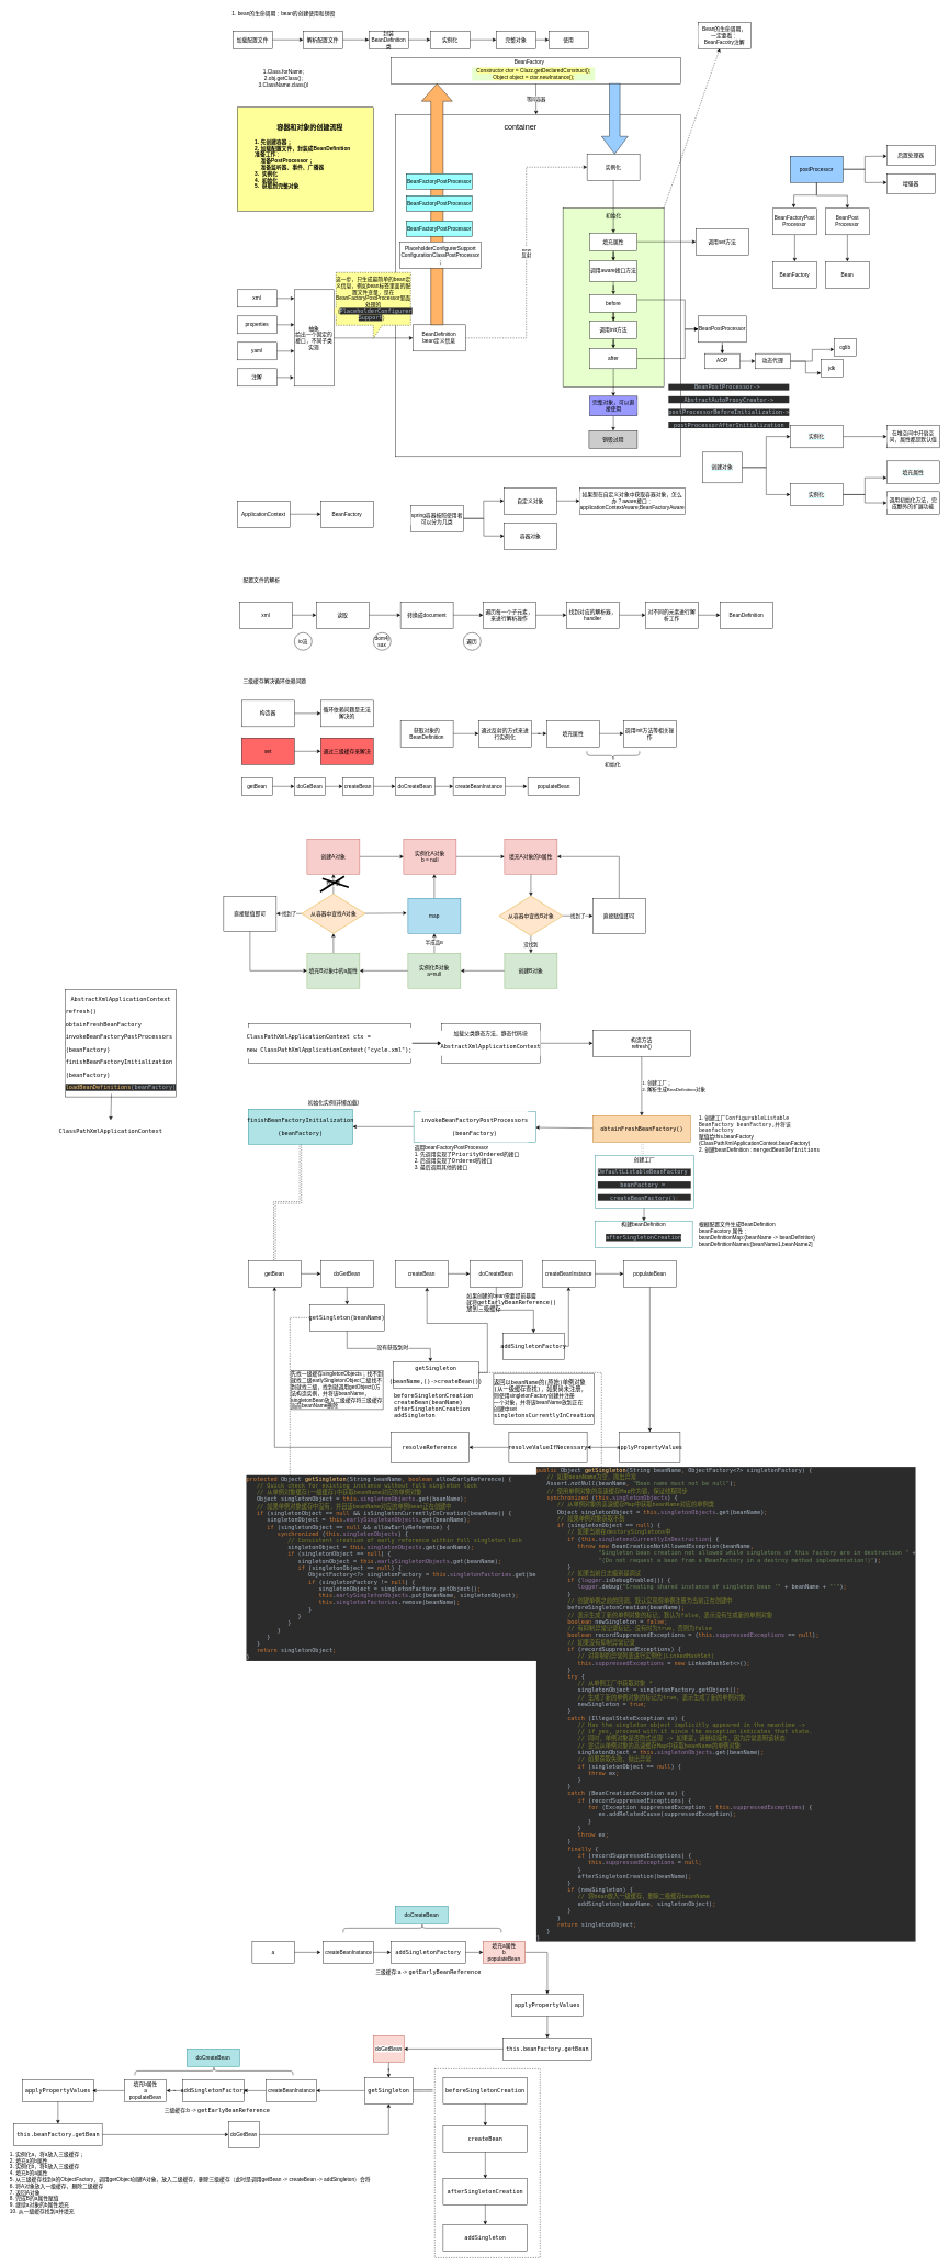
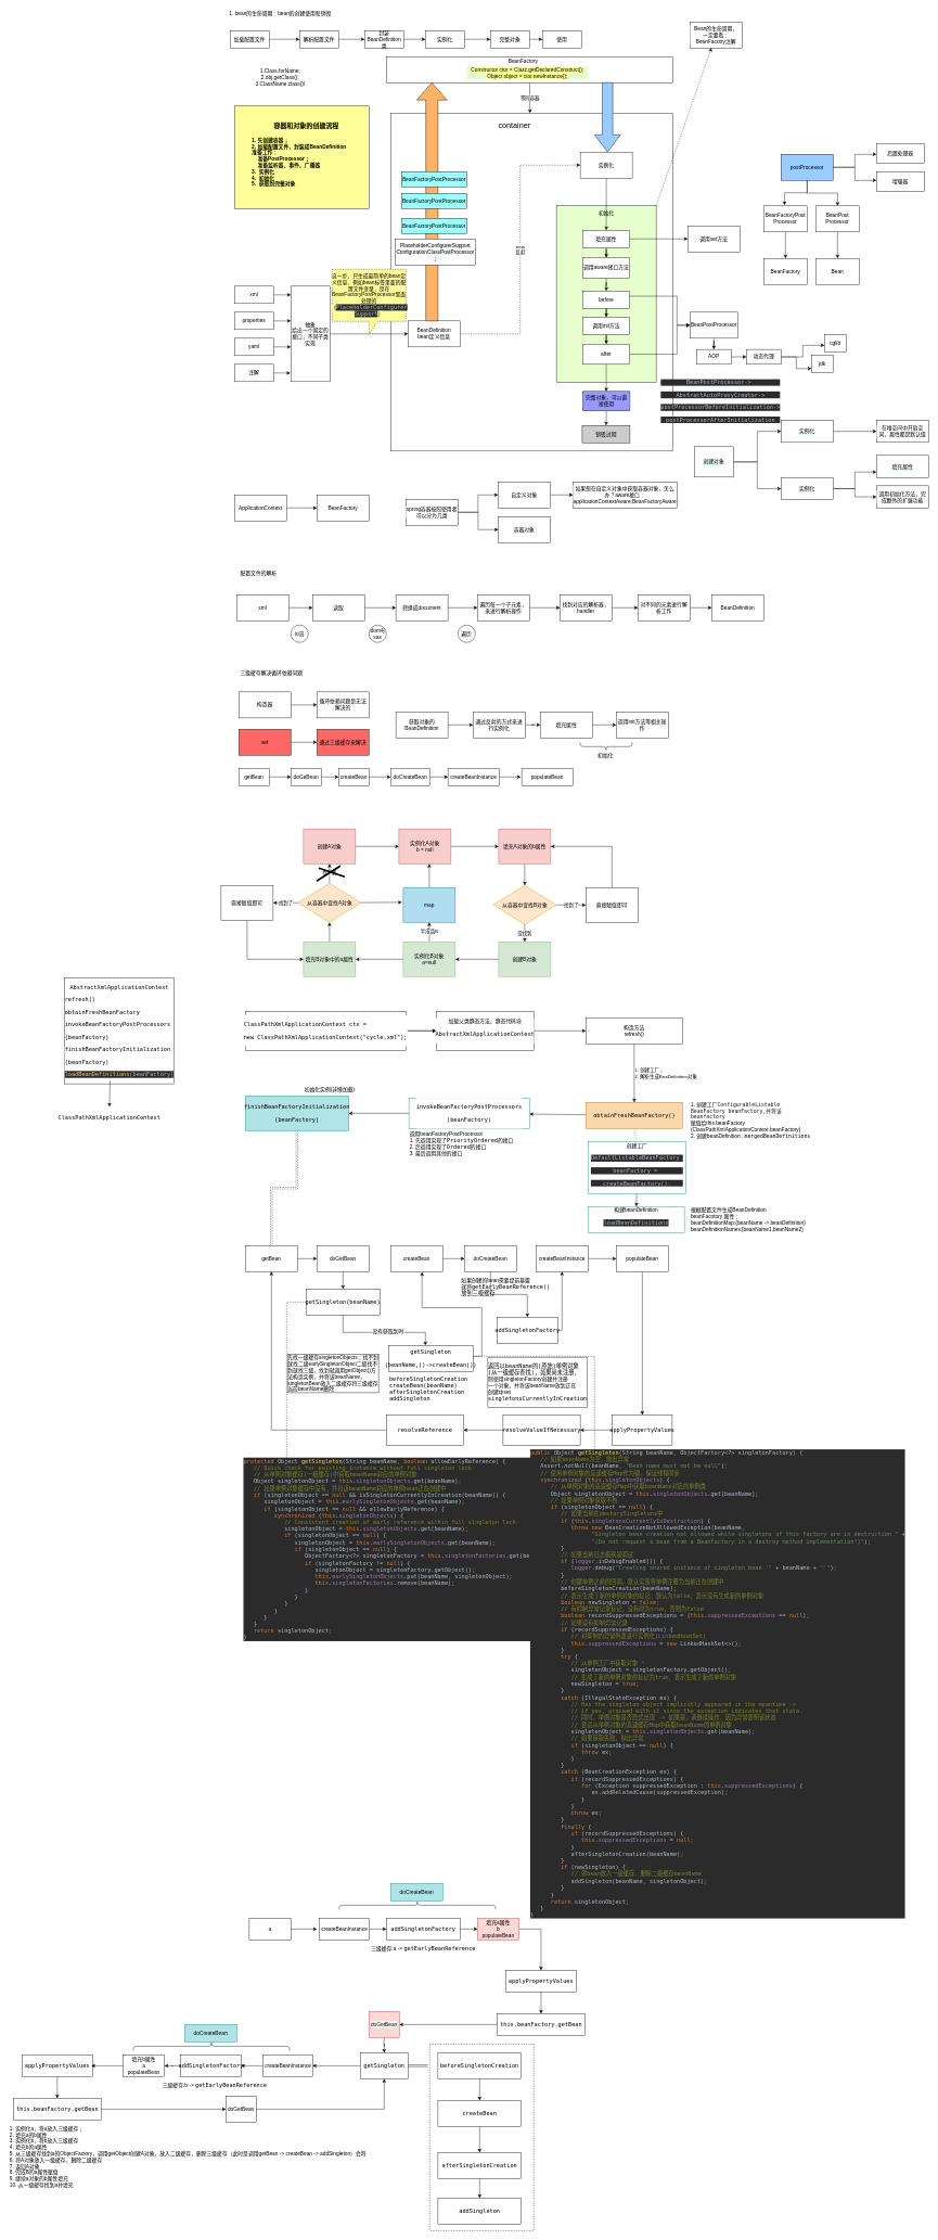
- <mxCell id="207" value="构建beanDefinition&lt;br&gt;&lt;pre style=&quot;background-color: #2b2b2b ; color: #a9b7c6 ; font-family: &amp;#34;jetbrains mono&amp;#34; , monospace ; font-size: 9.8pt&quot;&gt;&lt;pre style=&quot;font-family: &amp;#34;jetbrains mono&amp;#34; , monospace ; font-size: 9.8pt&quot;&gt;afterSingletonCreation&lt;/pre&gt;&lt;/pre&gt;" style="rounded=0;whiteSpace=wrap;html=1;labelBackgroundColor=#ffffff;strokeColor=#0e8088;strokeWidth=1;shadow=0;" vertex="1" parent="1"><mxGeometry x="1355" y="2780" width="222" height="60" as="geometry" /></mxCell>
+ <mxCell id="207" value="构建beanDefinition&lt;br&gt;&lt;pre style=&quot;background-color: #2b2b2b ; color: #a9b7c6 ; font-family: &amp;#34;jetbrains mono&amp;#34; , monospace ; font-size: 9.8pt&quot;&gt;&lt;pre style=&quot;font-family: &amp;#34;jetbrains mono&amp;#34; , monospace ; font-size: 9.8pt&quot;&gt;loadBeanDefinitions&lt;/pre&gt;&lt;/pre&gt;" style="rounded=0;whiteSpace=wrap;html=1;labelBackgroundColor=#ffffff;strokeColor=#0e8088;strokeWidth=1;shadow=0;" vertex="1" parent="1"><mxGeometry x="1355" y="2780" width="222" height="60" as="geometry" /></mxCell>
